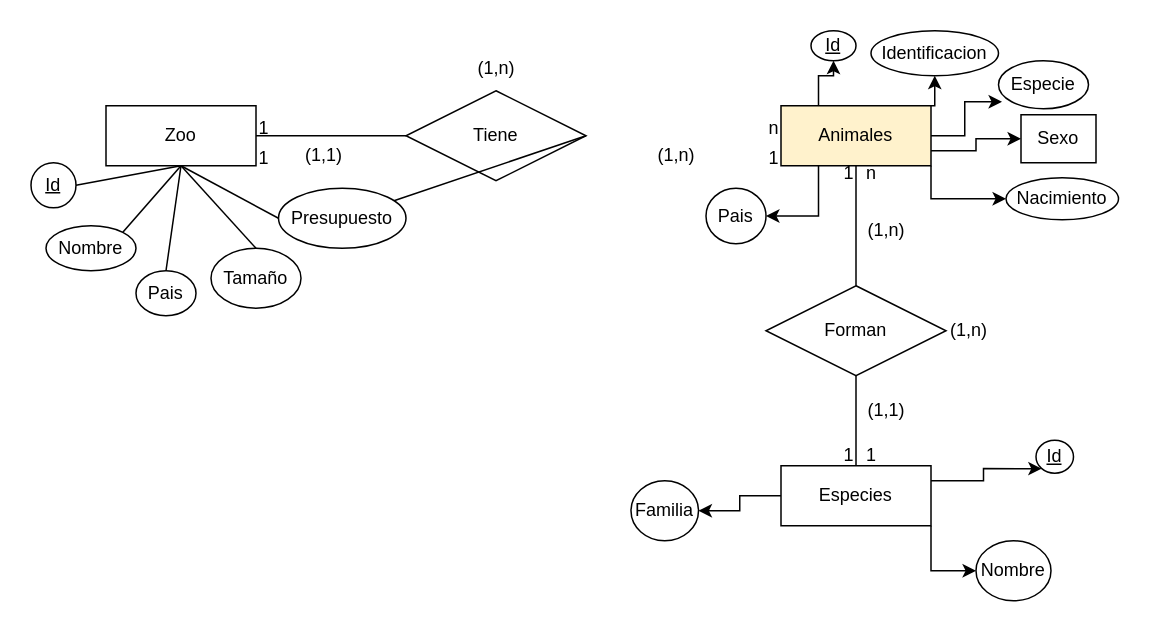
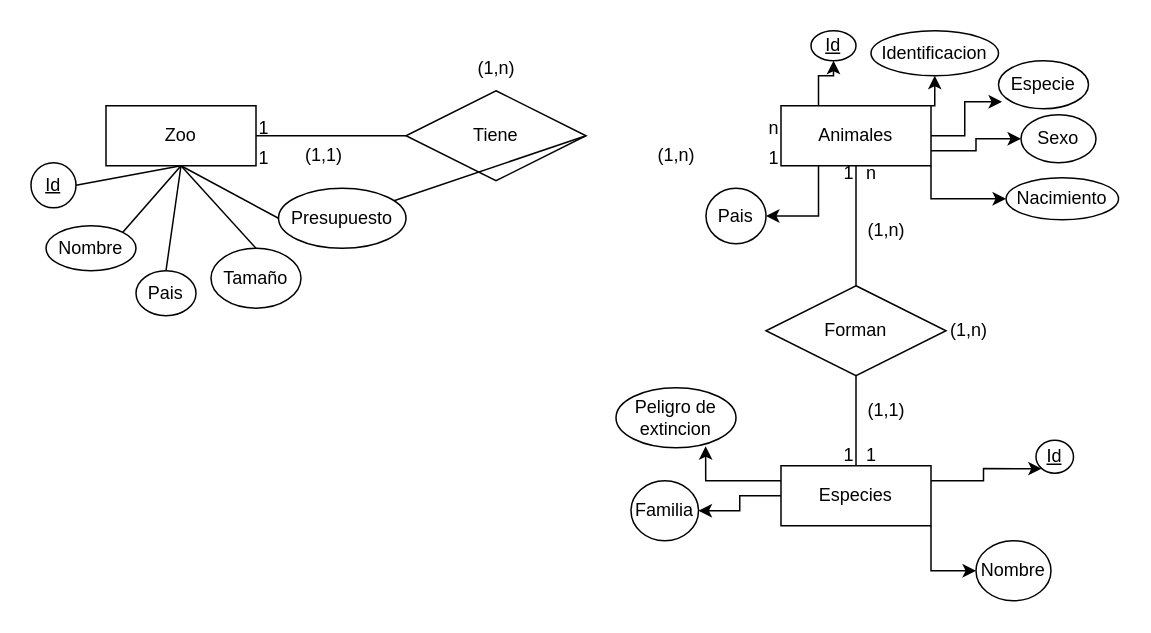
- <mxCell id="10" value="Animales" style="whiteSpace=wrap;html=1;align=center;fillColor=#fff2cc;" vertex="1" parent="1"><mxGeometry x="520" y="70" width="100" height="40" as="geometry" /></mxCell>
+ <mxCell id="10" value="Animales" style="whiteSpace=wrap;html=1;align=center;" vertex="1" parent="1"><mxGeometry x="520" y="70" width="100" height="40" as="geometry" /></mxCell>
- <mxCell id="46" value="Sexo" style="whiteSpace=wrap;html=1;align=center;rounded=0;" vertex="1" parent="1"><mxGeometry x="680" y="76" width="50" height="32" as="geometry" /></mxCell>
+ <mxCell id="46" value="Sexo" style="ellipse;whiteSpace=wrap;html=1;align=center;" vertex="1" parent="1"><mxGeometry x="680" y="76" width="50" height="32" as="geometry" /></mxCell>
+ <mxCell id="52" value="Peligro de&lt;div&gt;extincion&lt;/div&gt;" style="ellipse;whiteSpace=wrap;html=1;align=center;" vertex="1" parent="1"><mxGeometry x="410" y="258" width="80" height="40" as="geometry" /></mxCell>
+ <mxCell id="54" style="edgeStyle=orthogonalEdgeStyle;rounded=0;orthogonalLoop=1;jettySize=auto;html=1;exitX=0;exitY=0.25;exitDx=0;exitDy=0;entryX=0.747;entryY=0.975;entryDx=0;entryDy=0;entryPerimeter=0;" edge="1" parent="1" source="17" target="52"><mxGeometry relative="1" as="geometry" /></mxCell>
